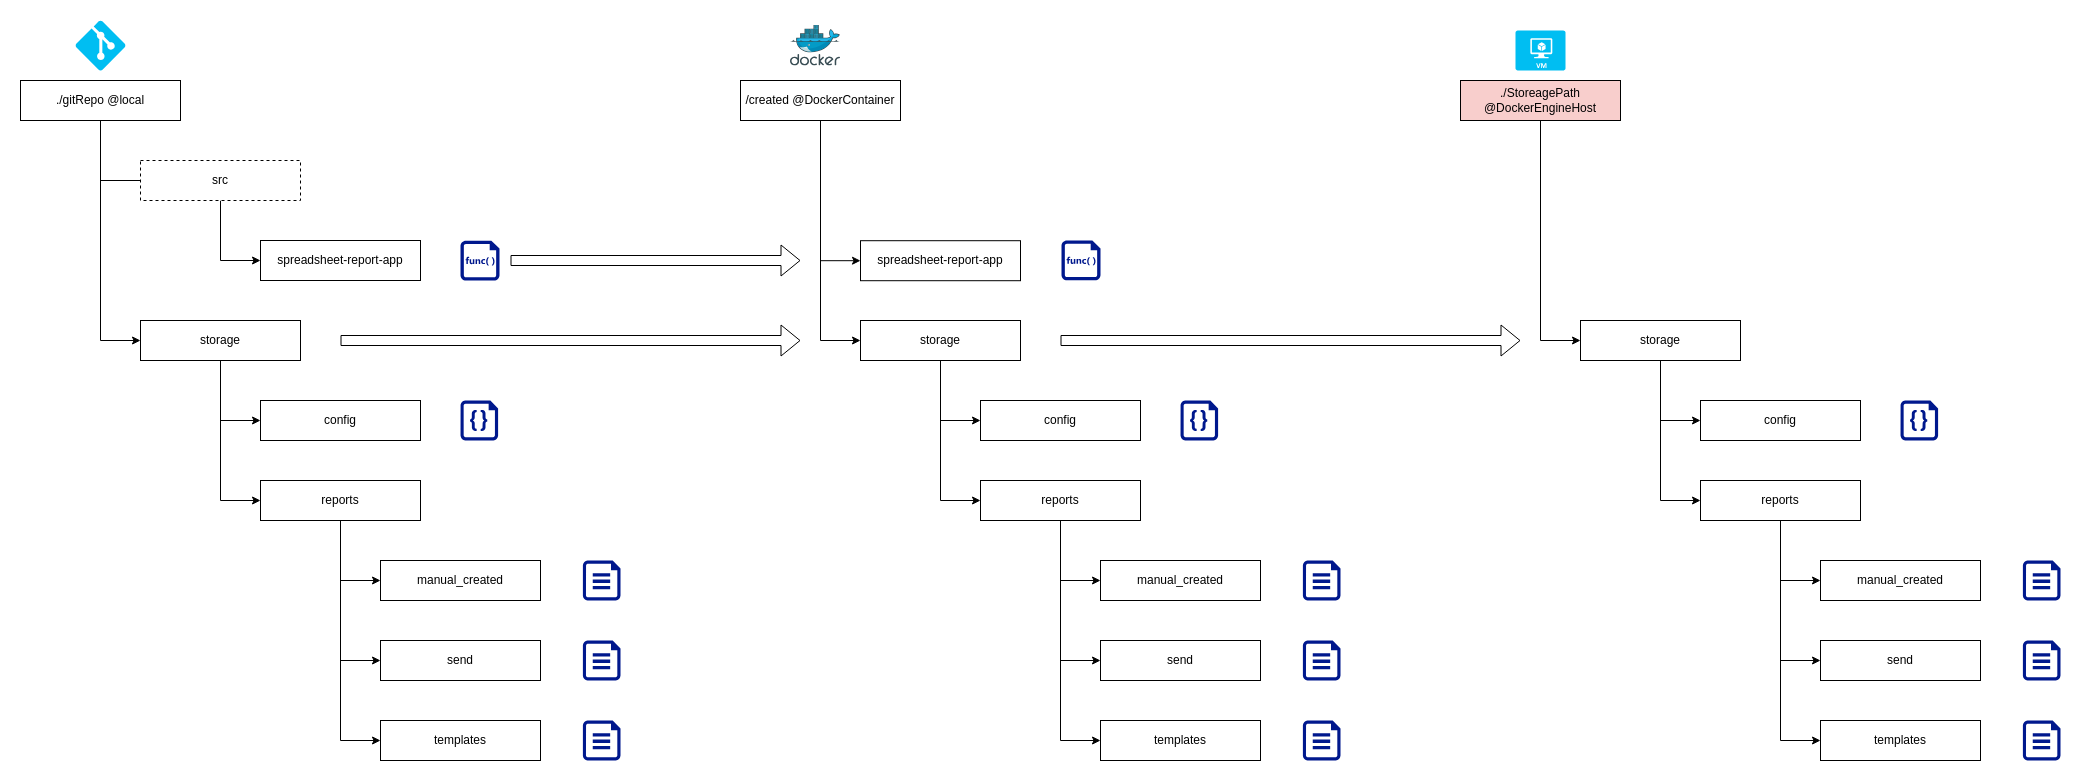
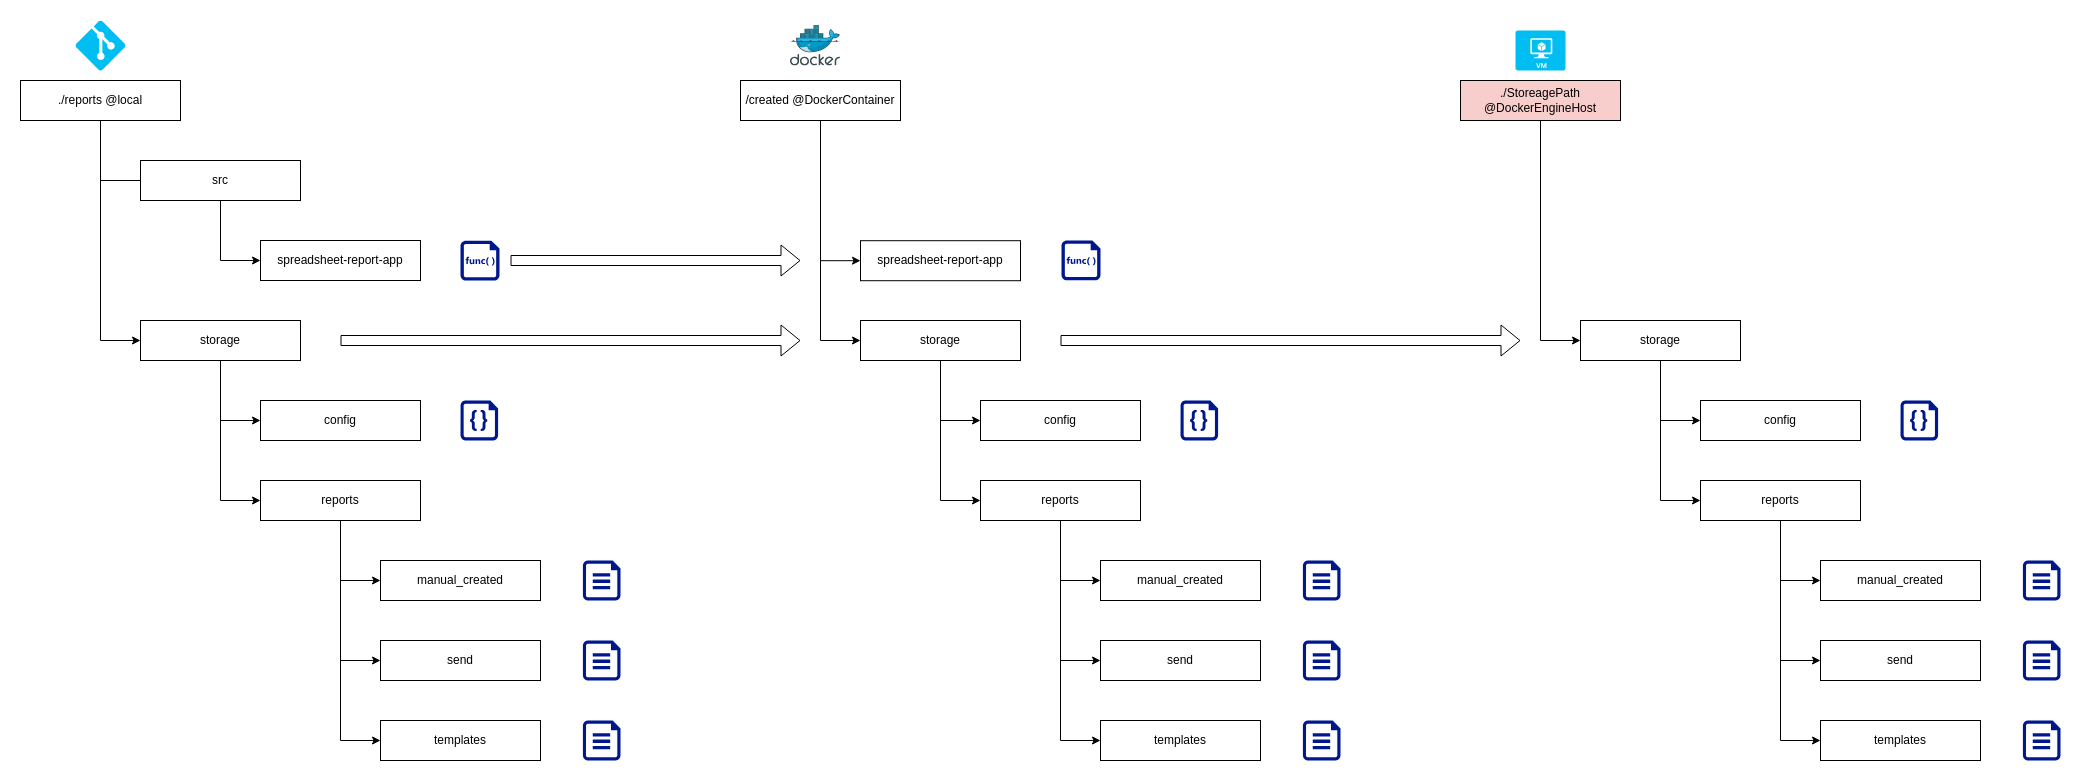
- <mxCell id="7" value="./gitRepo @local" style="rounded=0;whiteSpace=wrap;html=1;" vertex="1" parent="1"><mxGeometry x="20" y="80" width="160" height="40" as="geometry" /></mxCell>
+ <mxCell id="7" value="./reports @local" style="rounded=0;whiteSpace=wrap;html=1;" vertex="1" parent="1"><mxGeometry x="20" y="80" width="160" height="40" as="geometry" /></mxCell>
- <mxCell id="9" value="src" style="rounded=0;whiteSpace=wrap;html=1;dashed=1;" vertex="1" parent="1"><mxGeometry x="140" y="160" width="160" height="40" as="geometry" /></mxCell>
+ <mxCell id="9" value="src" style="rounded=0;whiteSpace=wrap;html=1;" vertex="1" parent="1"><mxGeometry x="140" y="160" width="160" height="40" as="geometry" /></mxCell>
